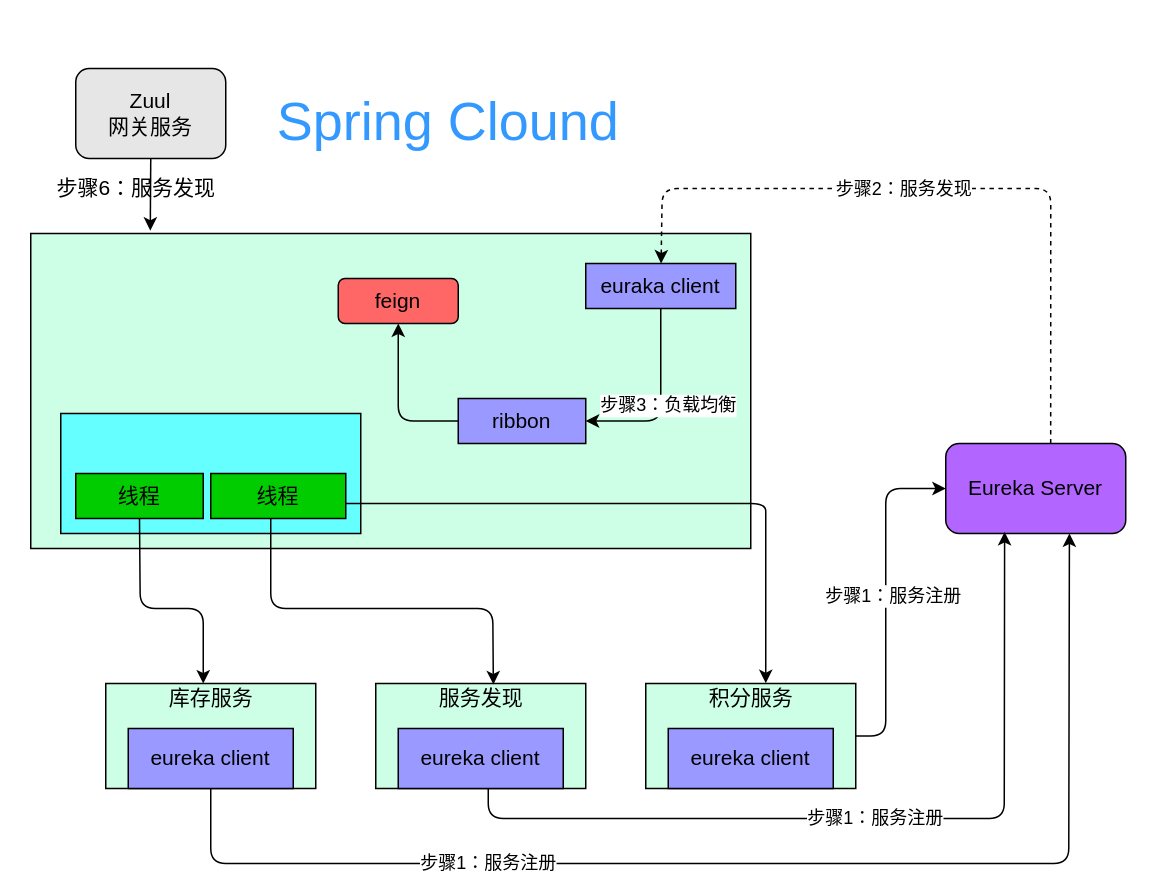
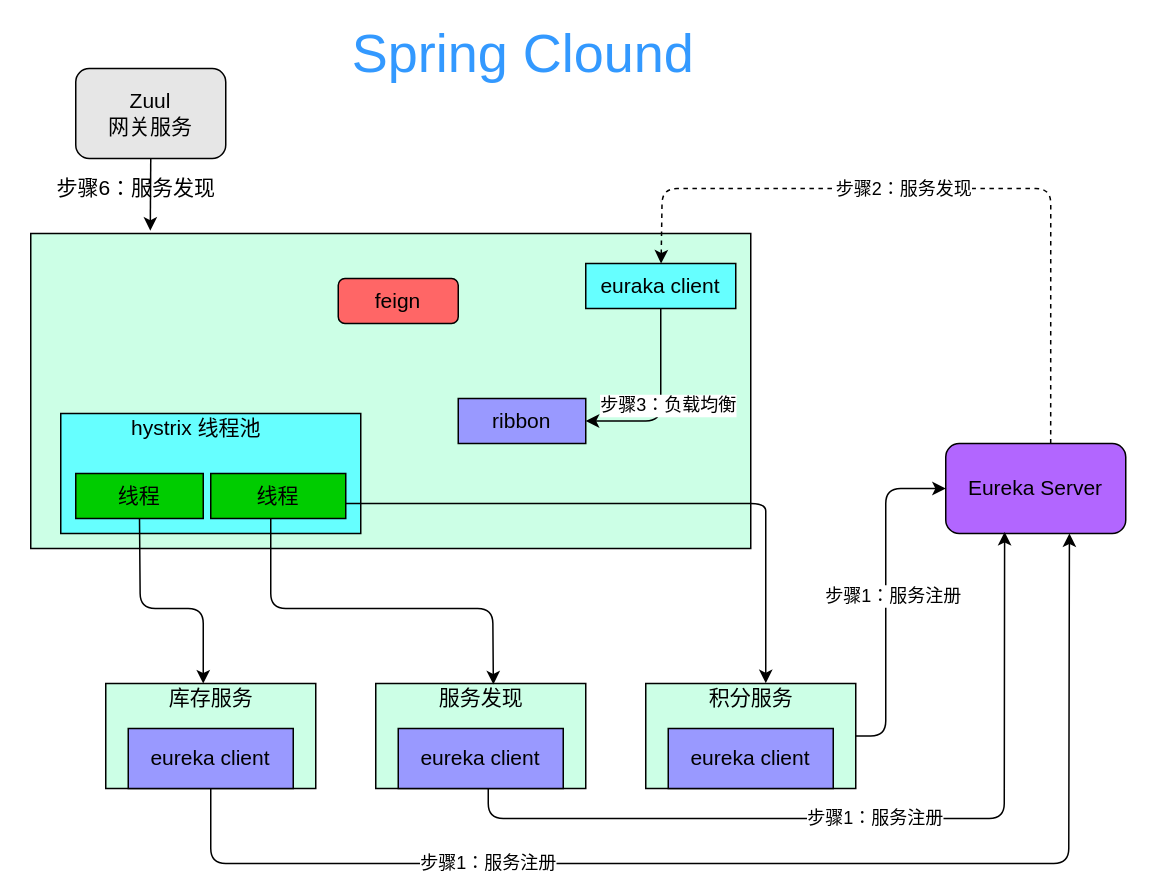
- <mxCell id="33" value="&lt;span style=&quot;color: rgb(51 , 153 , 255) ; background-color: rgb(255 , 255 , 255)&quot;&gt;&lt;font style=&quot;font-size: 36px&quot;&gt;Spring Clound&lt;/font&gt;&lt;/span&gt;" style="text;html=1;resizable=0;autosize=1;align=center;verticalAlign=middle;points=[];fillColor=none;strokeColor=none;rounded=0;" vertex="1" parent="1"><mxGeometry x="177.5" y="65" width="240" height="30" as="geometry" /></mxCell>
+ <mxCell id="33" value="&lt;span style=&quot;color: rgb(51 , 153 , 255) ; background-color: rgb(255 , 255 , 255)&quot;&gt;&lt;font style=&quot;font-size: 36px&quot;&gt;Spring Clound&lt;/font&gt;&lt;/span&gt;" style="text;html=1;resizable=0;autosize=1;align=center;verticalAlign=middle;points=[];fillColor=none;strokeColor=none;rounded=0;" vertex="1" parent="1"><mxGeometry x="227.5" y="20" width="240" height="30" as="geometry" /></mxCell>
- <mxCell id="18" value="&lt;font style=&quot;font-size: 14px&quot;&gt;euraka client&lt;/font&gt;" style="rounded=0;whiteSpace=wrap;html=1;fillColor=#9999FF;" vertex="1" parent="1"><mxGeometry x="390" y="175" width="100" height="30" as="geometry" /></mxCell>
+ <mxCell id="18" value="&lt;font style=&quot;font-size: 14px&quot;&gt;euraka client&lt;/font&gt;" style="rounded=0;whiteSpace=wrap;html=1;fillColor=#66ffff;" vertex="1" parent="1"><mxGeometry x="390" y="175" width="100" height="30" as="geometry" /></mxCell>
- <mxCell id="23" value="" style="endArrow=classic;html=1;entryX=0.5;entryY=1;entryDx=0;entryDy=0;entryPerimeter=0;exitX=0;exitY=0.5;exitDx=0;exitDy=0;" edge="1" parent="1" source="19" target="22"><mxGeometry width="50" height="50" relative="1" as="geometry"><mxPoint x="330" y="265" as="sourcePoint" /><mxPoint x="380" y="215" as="targetPoint" /><Array as="points"><mxPoint x="265" y="280" /></Array></mxGeometry></mxCell>
+ <mxCell id="29" value="&lt;font style=&quot;font-size: 14px&quot;&gt;hystrix 线程池&lt;/font&gt;" style="text;html=1;resizable=0;autosize=1;align=center;verticalAlign=middle;points=[];fillColor=none;strokeColor=none;rounded=0;" vertex="1" parent="1"><mxGeometry x="80" y="275" width="100" height="20" as="geometry" /></mxCell>
